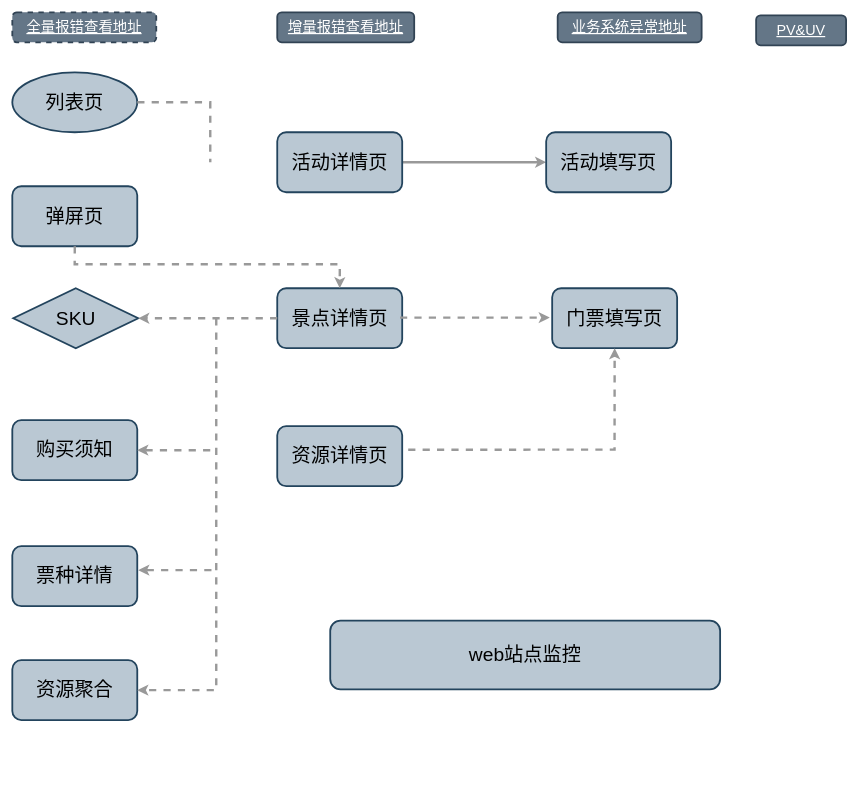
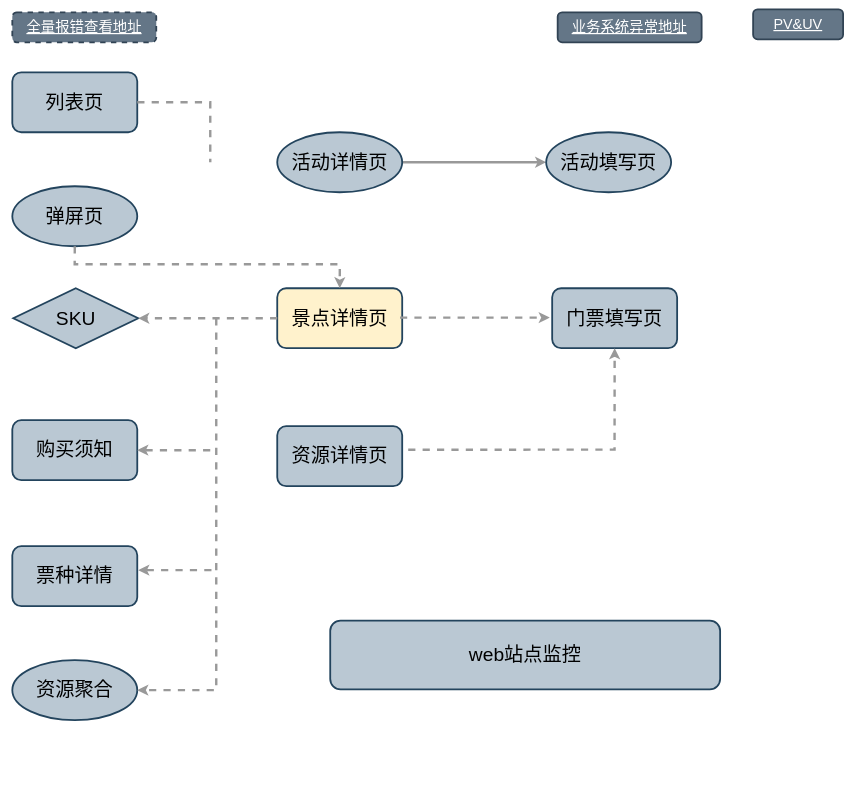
- <mxCell id="23" value="&lt;font style=&quot;font-size: 24px;&quot;&gt;增量报错查看地址&lt;/font&gt;" style="rounded=1;whiteSpace=wrap;html=1;fillColor=#647687;strokeColor=#314354;strokeWidth=3;fontColor=#ffffff;fontStyle=4;labelBackgroundColor=none;labelBorderColor=none;fontSize=24;" vertex="1" parent="1"><mxGeometry x="461.67" y="20" width="228.33" height="50" as="geometry" /></mxCell>
- <mxCell id="25" value="PV&amp;amp;UV" style="rounded=1;whiteSpace=wrap;html=1;fillColor=#647687;strokeColor=#314354;strokeWidth=3;fontColor=#ffffff;fontStyle=4;labelBackgroundColor=none;labelBorderColor=none;fontSize=24;" vertex="1" parent="1"><mxGeometry x="1260" y="25" width="150" height="50" as="geometry" /></mxCell>
+ <mxCell id="25" value="PV&amp;amp;UV" style="rounded=1;whiteSpace=wrap;html=1;fillColor=#647687;strokeColor=#314354;strokeWidth=3;fontColor=#ffffff;fontStyle=4;labelBackgroundColor=none;labelBorderColor=none;fontSize=24;" vertex="1" parent="1"><mxGeometry x="1255" y="15" width="150" height="50" as="geometry" /></mxCell>
- <mxCell id="20" value="列表页" style="ellipse;whiteSpace=wrap;html=1;fillColor=#bac8d3;strokeColor=#23445d;strokeWidth=3;fontColor=#000000;fontStyle=0;labelBackgroundColor=none;labelBorderColor=none;fontSize=32;aspect=fixed;" vertex="1" parent="1"><mxGeometry x="20" y="120" width="208.33" height="100" as="geometry" /></mxCell>
+ <mxCell id="20" value="列表页" style="rounded=1;whiteSpace=wrap;html=1;fillColor=#bac8d3;strokeColor=#23445d;strokeWidth=3;fontColor=#000000;fontStyle=0;labelBackgroundColor=none;labelBorderColor=none;fontSize=32;aspect=fixed;" vertex="1" parent="1"><mxGeometry x="20" y="120" width="208.33" height="100" as="geometry" /></mxCell>
- <mxCell id="18" value="&lt;font style=&quot;font-size: 32px;&quot;&gt;活动详情页&lt;/font&gt;" style="rounded=1;whiteSpace=wrap;html=1;fillColor=#bac8d3;strokeColor=#23445d;strokeWidth=3;fontColor=#000000;fontStyle=0;labelBackgroundColor=none;labelBorderColor=none;fontSize=32;aspect=fixed;" vertex="1" parent="1"><mxGeometry x="461.67" y="220" width="208.33" height="100" as="geometry" /></mxCell>
+ <mxCell id="18" value="&lt;font style=&quot;font-size: 32px;&quot;&gt;活动详情页&lt;/font&gt;" style="ellipse;whiteSpace=wrap;html=1;fillColor=#bac8d3;strokeColor=#23445d;strokeWidth=3;fontColor=#000000;fontStyle=0;labelBackgroundColor=none;labelBorderColor=none;fontSize=32;aspect=fixed;" vertex="1" parent="1"><mxGeometry x="461.67" y="220" width="208.33" height="100" as="geometry" /></mxCell>
- <mxCell id="19" value="&lt;font style=&quot;font-size: 32px;&quot;&gt;活动填写页&lt;/font&gt;" style="rounded=1;whiteSpace=wrap;html=1;fillColor=#bac8d3;strokeColor=#23445d;strokeWidth=3;fontColor=#000000;fontStyle=0;labelBackgroundColor=none;labelBorderColor=none;fontSize=32;aspect=fixed;" vertex="1" parent="1"><mxGeometry x="910" y="220" width="208.33" height="100" as="geometry" /></mxCell>
+ <mxCell id="19" value="&lt;font style=&quot;font-size: 32px;&quot;&gt;活动填写页&lt;/font&gt;" style="ellipse;whiteSpace=wrap;html=1;fillColor=#bac8d3;strokeColor=#23445d;strokeWidth=3;fontColor=#000000;fontStyle=0;labelBackgroundColor=none;labelBorderColor=none;fontSize=32;aspect=fixed;" vertex="1" parent="1"><mxGeometry x="910" y="220" width="208.33" height="100" as="geometry" /></mxCell>
- <mxCell id="3" value="&lt;font style=&quot;font-size: 32px;&quot;&gt;弹屏页&lt;/font&gt;" style="rounded=1;whiteSpace=wrap;html=1;fillColor=#bac8d3;strokeColor=#23445d;strokeWidth=3;fontColor=#000000;fontStyle=0;labelBackgroundColor=none;labelBorderColor=none;fontSize=32;aspect=fixed;" vertex="1" parent="1"><mxGeometry x="20" y="310" width="208.33" height="100" as="geometry" /></mxCell>
+ <mxCell id="3" value="&lt;font style=&quot;font-size: 32px;&quot;&gt;弹屏页&lt;/font&gt;" style="ellipse;whiteSpace=wrap;html=1;fillColor=#bac8d3;strokeColor=#23445d;strokeWidth=3;fontColor=#000000;fontStyle=0;labelBackgroundColor=none;labelBorderColor=none;fontSize=32;aspect=fixed;" vertex="1" parent="1"><mxGeometry x="20" y="310" width="208.33" height="100" as="geometry" /></mxCell>
- <mxCell id="8" value="&lt;font style=&quot;font-size: 32px;&quot;&gt;景点详情页&lt;/font&gt;" style="rounded=1;whiteSpace=wrap;html=1;fillColor=#bac8d3;strokeColor=#23445d;strokeWidth=3;fontColor=#000000;fontStyle=0;labelBackgroundColor=none;labelBorderColor=none;fontSize=32;aspect=fixed;" vertex="1" parent="1"><mxGeometry x="461.67" y="480" width="208.33" height="100" as="geometry" /></mxCell>
+ <mxCell id="8" value="&lt;font style=&quot;font-size: 32px;&quot;&gt;景点详情页&lt;/font&gt;" style="rounded=1;whiteSpace=wrap;html=1;fillColor=#fff2cc;strokeColor=#23445d;strokeWidth=3;fontColor=#000000;fontStyle=0;labelBackgroundColor=none;labelBorderColor=none;fontSize=32;aspect=fixed;" vertex="1" parent="1"><mxGeometry x="461.67" y="480" width="208.33" height="100" as="geometry" /></mxCell>
- <mxCell id="7" value="&lt;span style=&quot;font-size: 32px;&quot;&gt;资源聚合&lt;/span&gt;" style="rounded=1;whiteSpace=wrap;html=1;fillColor=#bac8d3;strokeColor=#23445d;strokeWidth=3;fontColor=#000000;fontStyle=0;labelBackgroundColor=none;labelBorderColor=none;fontSize=32;aspect=fixed;" vertex="1" parent="1"><mxGeometry x="20" y="1100" width="208.33" height="100" as="geometry" /></mxCell>
+ <mxCell id="7" value="&lt;span style=&quot;font-size: 32px;&quot;&gt;资源聚合&lt;/span&gt;" style="ellipse;whiteSpace=wrap;html=1;fillColor=#bac8d3;strokeColor=#23445d;strokeWidth=3;fontColor=#000000;fontStyle=0;labelBackgroundColor=none;labelBorderColor=none;fontSize=32;aspect=fixed;" vertex="1" parent="1"><mxGeometry x="20" y="1100" width="208.33" height="100" as="geometry" /></mxCell>
